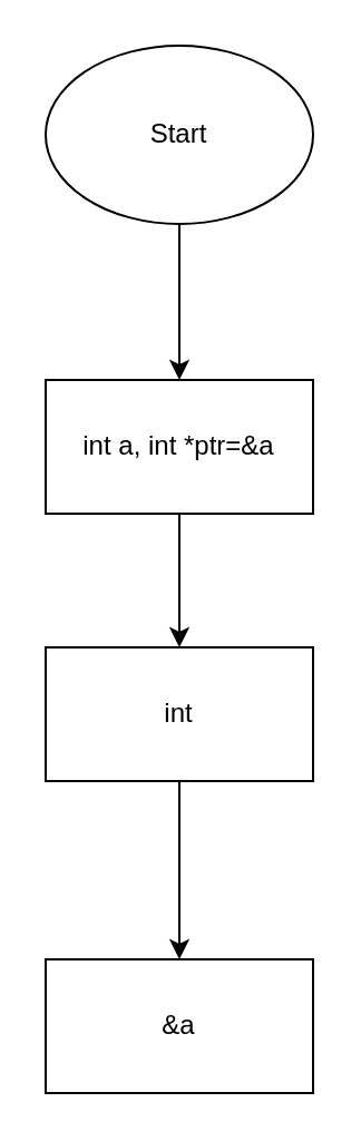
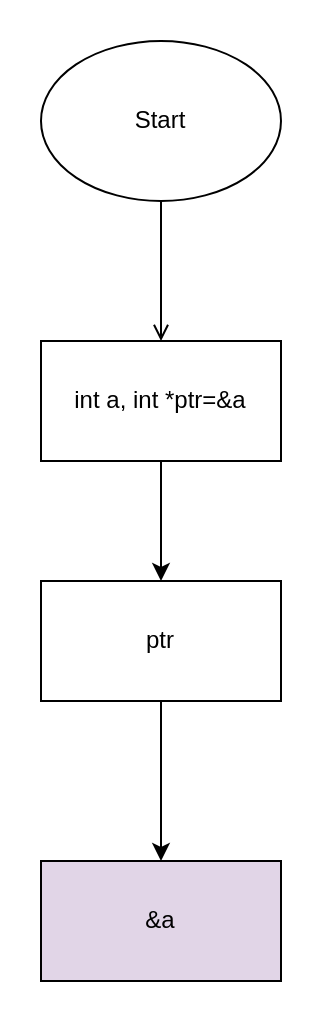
- <mxCell id="2" style="edgeStyle=orthogonalEdgeStyle;rounded=0;orthogonalLoop=1;jettySize=auto;html=1;entryX=0.5;entryY=0;entryDx=0;entryDy=0;" parent="1" source="3" target="5" edge="1"><mxGeometry relative="1" as="geometry" /></mxCell>
+ <mxCell id="2" style="edgeStyle=orthogonalEdgeStyle;rounded=0;orthogonalLoop=1;jettySize=auto;html=1;entryX=0.5;entryY=0;entryDx=0;entryDy=0;endArrow=open;" parent="1" source="3" target="5" edge="1"><mxGeometry relative="1" as="geometry" /></mxCell>
- <mxCell id="7" value="int" style="rounded=0;whiteSpace=wrap;html=1;" parent="1" vertex="1"><mxGeometry x="20" y="290" width="120" height="60" as="geometry" /></mxCell>
+ <mxCell id="7" value="ptr" style="rounded=0;whiteSpace=wrap;html=1;" parent="1" vertex="1"><mxGeometry x="20" y="290" width="120" height="60" as="geometry" /></mxCell>
- <mxCell id="8" value="&amp;amp;a" style="whiteSpace=wrap;html=1;rounded=0;" parent="1" vertex="1"><mxGeometry x="20" y="430" width="120" height="60" as="geometry" /></mxCell>
+ <mxCell id="8" value="&amp;amp;a" style="whiteSpace=wrap;html=1;rounded=0;fillColor=#e1d5e7;" parent="1" vertex="1"><mxGeometry x="20" y="430" width="120" height="60" as="geometry" /></mxCell>
